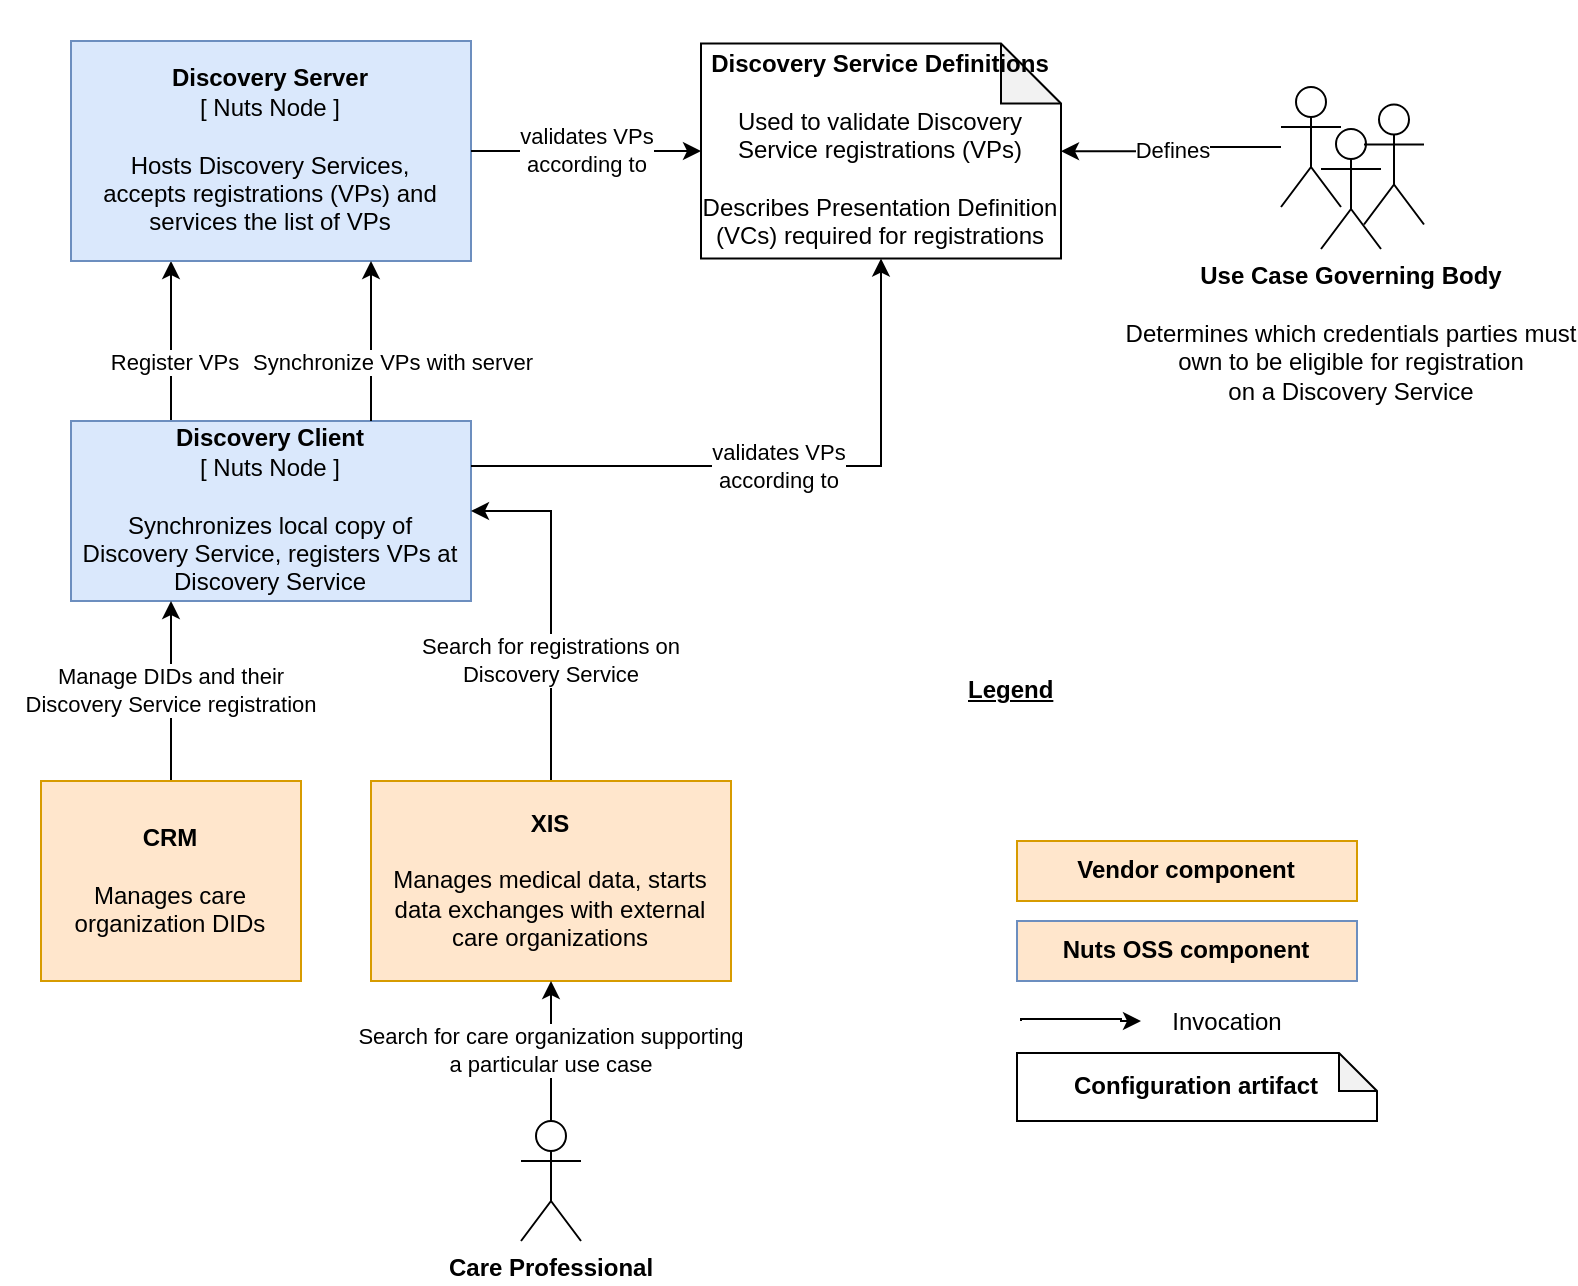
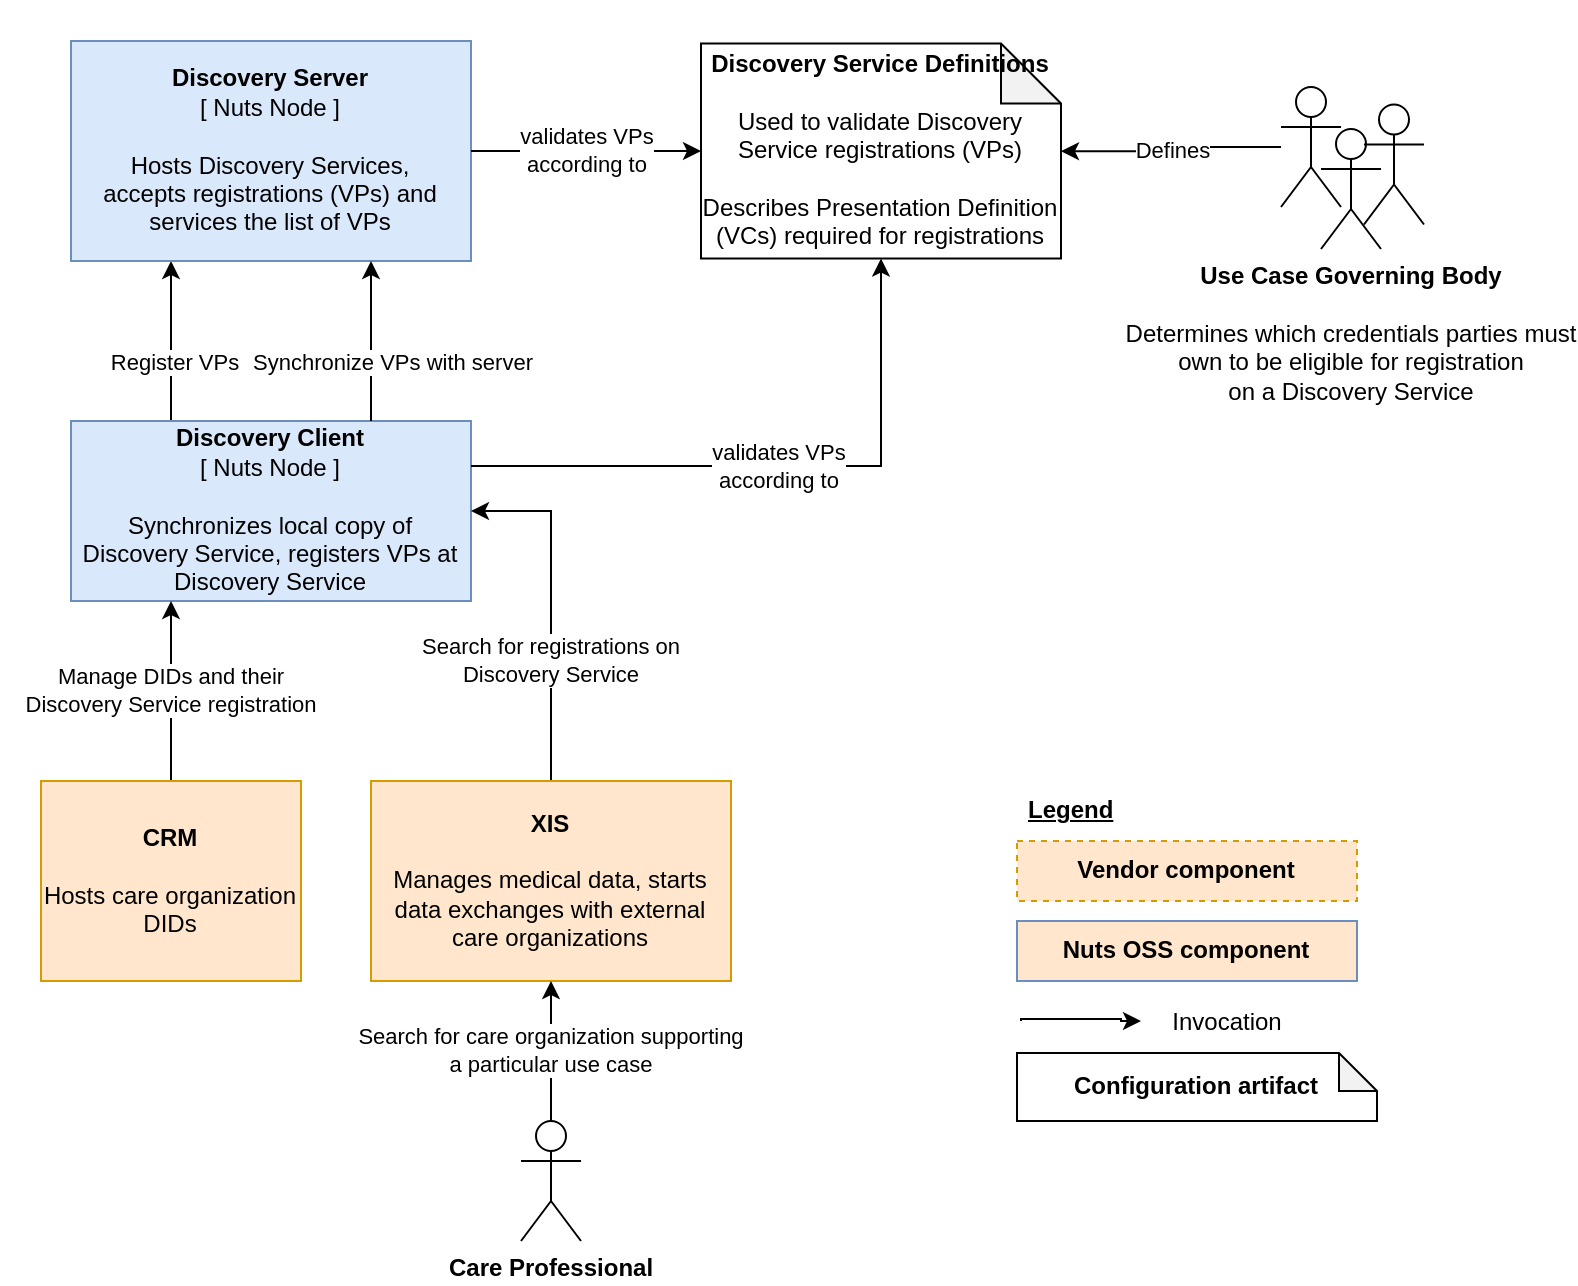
- <mxCell id="7" value="&lt;b&gt;Legend&lt;/b&gt;" style="text;strokeColor=none;fillColor=none;align=left;verticalAlign=middle;spacingLeft=4;spacingRight=4;overflow=hidden;points=[[0,0.5],[1,0.5]];portConstraint=eastwest;rotatable=0;whiteSpace=wrap;html=1;fontStyle=4" vertex="1" parent="1"><mxGeometry x="478" y="330" width="80" height="30" as="geometry" /></mxCell>
+ <mxCell id="7" value="&lt;b&gt;Legend&lt;/b&gt;" style="text;strokeColor=none;fillColor=none;align=left;verticalAlign=middle;spacingLeft=4;spacingRight=4;overflow=hidden;points=[[0,0.5],[1,0.5]];portConstraint=eastwest;rotatable=0;whiteSpace=wrap;html=1;fontStyle=4" vertex="1" parent="1"><mxGeometry x="508" y="390" width="80" height="30" as="geometry" /></mxCell>
- <mxCell id="5" value="&lt;span style=&quot;&quot;&gt;Vendor component&lt;br&gt;&lt;/span&gt;" style="rounded=0;whiteSpace=wrap;html=1;fillColor=#ffe6cc;strokeColor=#d79b00;fontStyle=1" vertex="1" parent="1"><mxGeometry x="508" y="420" width="170" height="30" as="geometry" /></mxCell>
+ <mxCell id="5" value="&lt;span style=&quot;&quot;&gt;Vendor component&lt;br&gt;&lt;/span&gt;" style="rounded=0;whiteSpace=wrap;html=1;fillColor=#ffe6cc;strokeColor=#d79b00;fontStyle=1;dashed=1;" vertex="1" parent="1"><mxGeometry x="508" y="420" width="170" height="30" as="geometry" /></mxCell>
- <mxCell id="13" value="CRM&lt;br&gt;&lt;br&gt;&lt;span style=&quot;font-weight: normal;&quot;&gt;Manages care organization DIDs&lt;/span&gt;" style="rounded=0;whiteSpace=wrap;html=1;fillColor=#ffe6cc;strokeColor=#d79b00;fontStyle=1;" vertex="1" parent="1"><mxGeometry x="20" y="390" width="130" height="100" as="geometry" /></mxCell>
+ <mxCell id="13" value="CRM&lt;br&gt;&lt;br&gt;&lt;span style=&quot;font-weight: normal;&quot;&gt;Hosts care organization DIDs&lt;/span&gt;" style="rounded=0;whiteSpace=wrap;html=1;fillColor=#ffe6cc;strokeColor=#d79b00;fontStyle=1;" vertex="1" parent="1"><mxGeometry x="20" y="390" width="130" height="100" as="geometry" /></mxCell>
